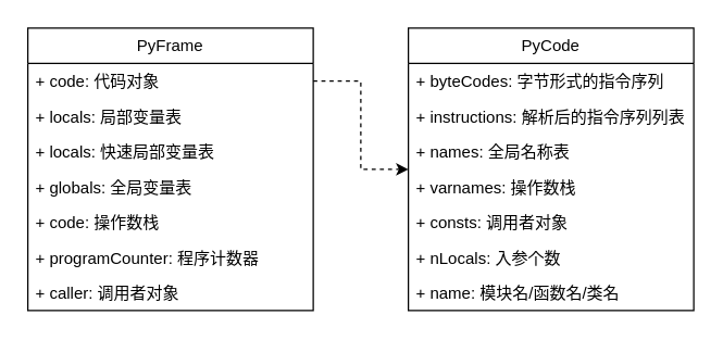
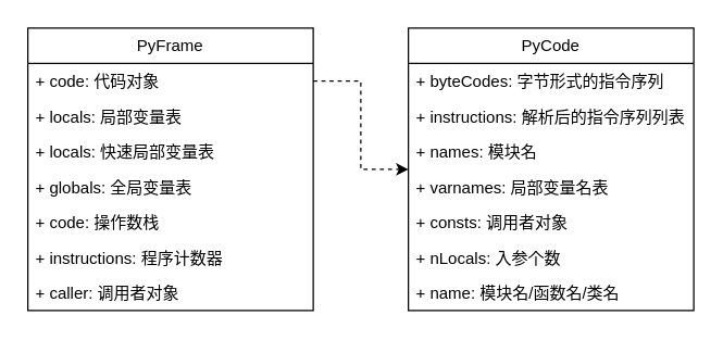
- <mxCell id="13" value="+&amp;nbsp;names:&amp;nbsp;全局名称表" style="text;strokeColor=none;fillColor=none;align=left;verticalAlign=top;spacingLeft=4;spacingRight=4;overflow=hidden;rotatable=0;points=[[0,0.5],[1,0.5]];portConstraint=eastwest;whiteSpace=wrap;html=1;" vertex="1" parent="10"><mxGeometry y="78" width="210" height="26" as="geometry" /></mxCell>
+ <mxCell id="13" value="+&amp;nbsp;names:&amp;nbsp;模块名" style="text;strokeColor=none;fillColor=none;align=left;verticalAlign=top;spacingLeft=4;spacingRight=4;overflow=hidden;rotatable=0;points=[[0,0.5],[1,0.5]];portConstraint=eastwest;whiteSpace=wrap;html=1;" vertex="1" parent="10"><mxGeometry y="78" width="210" height="26" as="geometry" /></mxCell>
- <mxCell id="14" value="+&amp;nbsp;varnames:&amp;nbsp;操作数栈" style="text;strokeColor=none;fillColor=none;align=left;verticalAlign=top;spacingLeft=4;spacingRight=4;overflow=hidden;rotatable=0;points=[[0,0.5],[1,0.5]];portConstraint=eastwest;whiteSpace=wrap;html=1;" vertex="1" parent="10"><mxGeometry y="104" width="210" height="26" as="geometry" /></mxCell>
+ <mxCell id="14" value="+&amp;nbsp;varnames:&amp;nbsp;局部变量名表" style="text;strokeColor=none;fillColor=none;align=left;verticalAlign=top;spacingLeft=4;spacingRight=4;overflow=hidden;rotatable=0;points=[[0,0.5],[1,0.5]];portConstraint=eastwest;whiteSpace=wrap;html=1;" vertex="1" parent="10"><mxGeometry y="104" width="210" height="26" as="geometry" /></mxCell>
- <mxCell id="8" value="+&amp;nbsp;programCounter:&amp;nbsp;程序计数器" style="text;strokeColor=none;fillColor=none;align=left;verticalAlign=top;spacingLeft=4;spacingRight=4;overflow=hidden;rotatable=0;points=[[0,0.5],[1,0.5]];portConstraint=eastwest;whiteSpace=wrap;html=1;" vertex="1" parent="2"><mxGeometry y="156" width="210" height="26" as="geometry" /></mxCell>
+ <mxCell id="8" value="+&amp;nbsp;instructions:&amp;nbsp;程序计数器" style="text;strokeColor=none;fillColor=none;align=left;verticalAlign=top;spacingLeft=4;spacingRight=4;overflow=hidden;rotatable=0;points=[[0,0.5],[1,0.5]];portConstraint=eastwest;whiteSpace=wrap;html=1;" vertex="1" parent="2"><mxGeometry y="156" width="210" height="26" as="geometry" /></mxCell>
